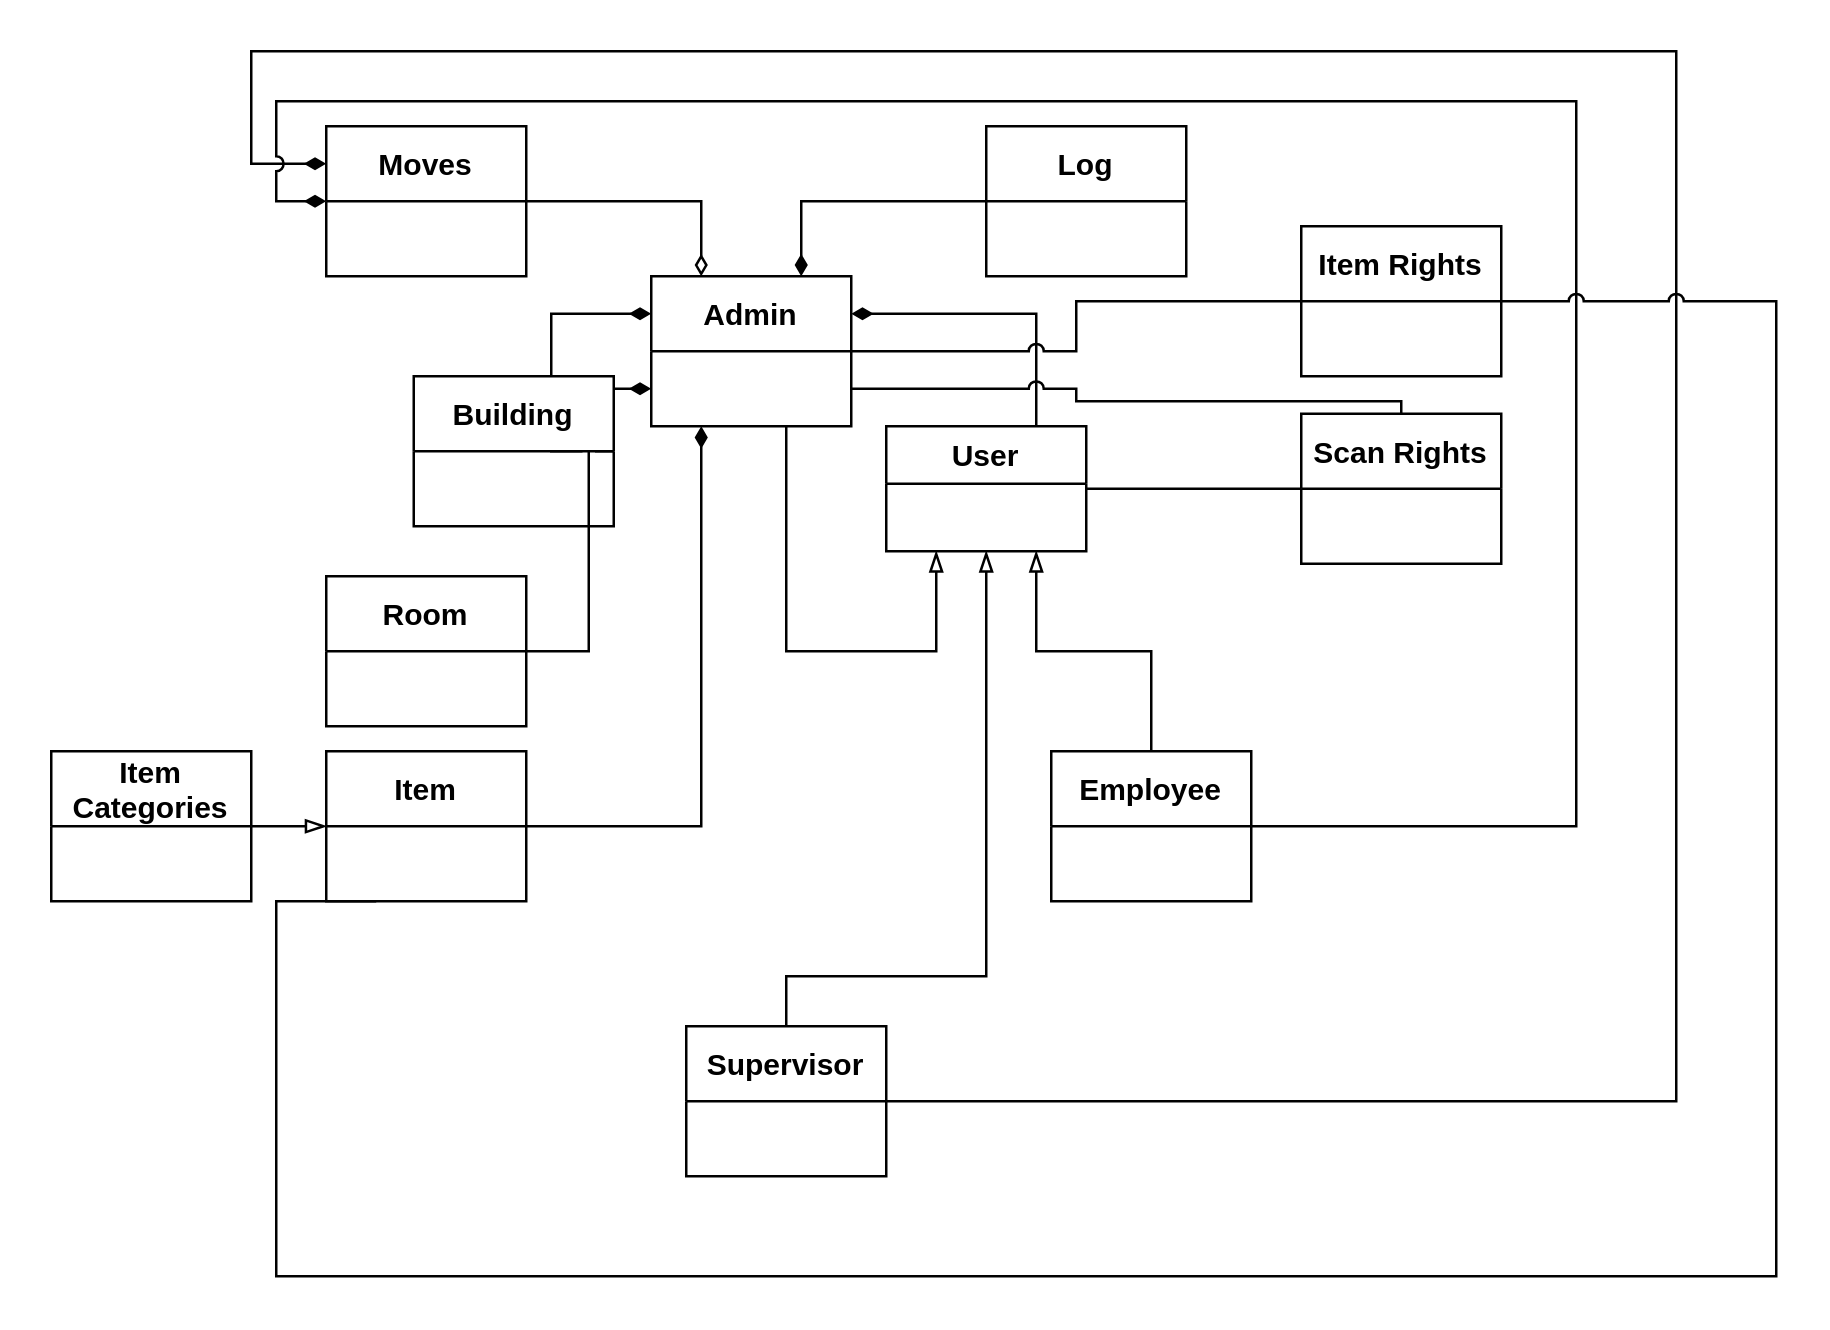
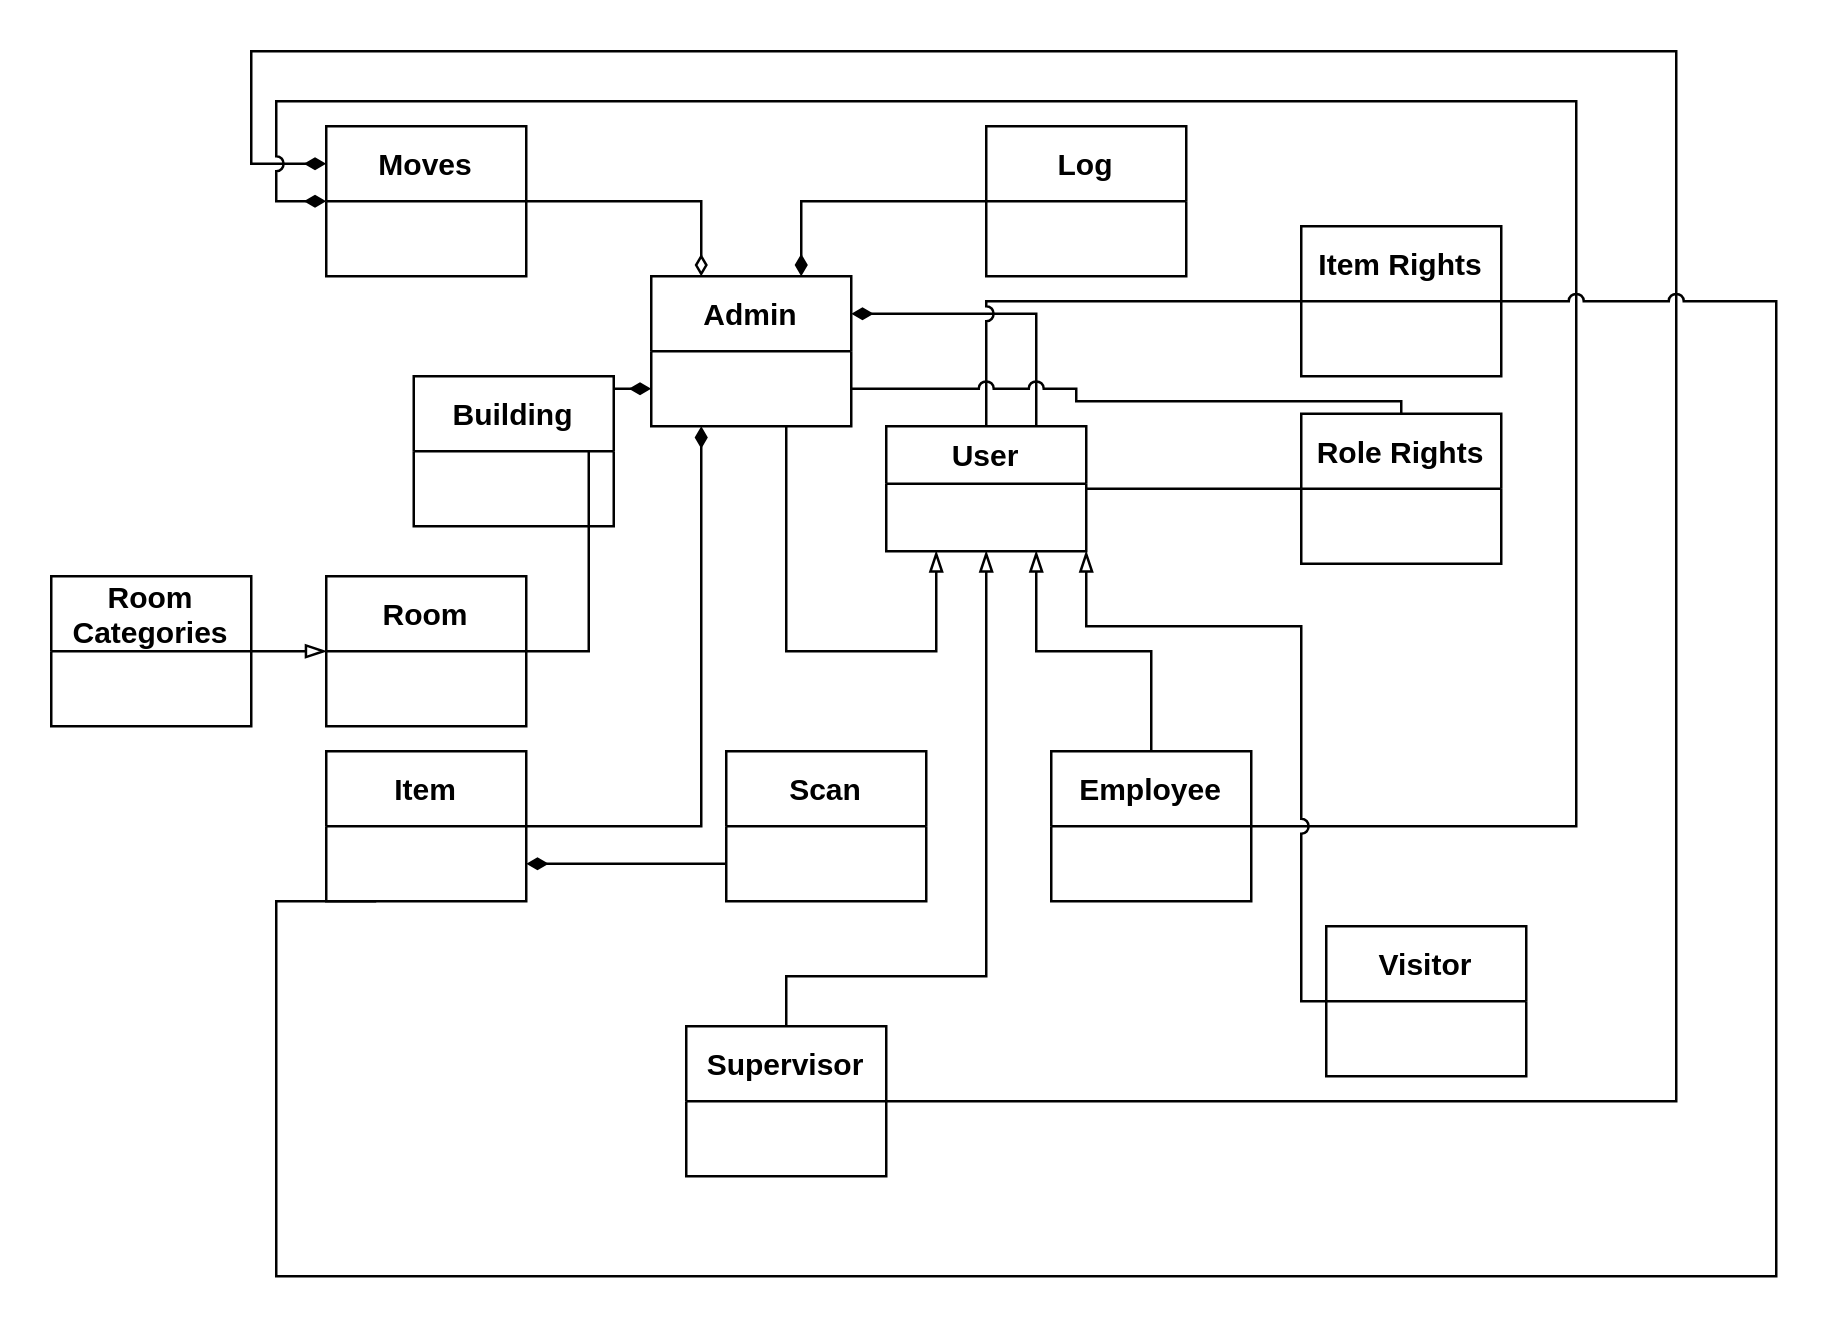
- <mxCell id="19" style="edgeStyle=orthogonalEdgeStyle;rounded=0;jumpStyle=arc;orthogonalLoop=1;jettySize=auto;html=1;exitX=1;exitY=0.5;exitDx=0;exitDy=0;entryX=0;entryY=0.25;entryDx=0;entryDy=0;endArrow=diamondThin;endFill=1;strokeColor=default;strokeWidth=1;" edge="1" parent="1" source="20" target="6"><mxGeometry relative="1" as="geometry"><Array as="points"><mxPoint x="220" y="180" /><mxPoint x="220" y="125" /></Array></mxGeometry></mxCell>
- <mxCell id="29" style="edgeStyle=orthogonalEdgeStyle;rounded=0;jumpStyle=arc;orthogonalLoop=1;jettySize=auto;html=1;entryX=1;entryY=0.5;entryDx=0;entryDy=0;endArrow=none;endFill=0;strokeColor=default;strokeWidth=1;" edge="1" parent="1" source="31" target="6"><mxGeometry relative="1" as="geometry" /></mxCell>
+ <mxCell id="29" style="edgeStyle=orthogonalEdgeStyle;rounded=0;jumpStyle=arc;orthogonalLoop=1;jettySize=auto;html=1;endArrow=none;endFill=0;strokeColor=default;strokeWidth=1;" edge="1" parent="1" source="31" target="4"><mxGeometry relative="1" as="geometry" /></mxCell>
- <mxCell id="33" value="Scan Rights" style="swimlane;startSize=30;" vertex="1" parent="1"><mxGeometry x="520" y="165" width="80" height="60" as="geometry" /></mxCell>
+ <mxCell id="33" value="Role Rights" style="swimlane;startSize=30;" vertex="1" parent="1"><mxGeometry x="520" y="165" width="80" height="60" as="geometry" /></mxCell>
+ <mxCell id="13" style="edgeStyle=orthogonalEdgeStyle;rounded=0;orthogonalLoop=1;jettySize=auto;html=1;entryX=1;entryY=1;entryDx=0;entryDy=0;endArrow=blockThin;endFill=0;strokeColor=default;strokeWidth=1;jumpStyle=arc;" edge="1" parent="1" source="14" target="4"><mxGeometry relative="1" as="geometry"><Array as="points"><mxPoint x="520" y="400" /><mxPoint x="520" y="250" /><mxPoint x="434" y="250" /></Array></mxGeometry></mxCell>
+ <mxCell id="26" value="Room &#10;Categories" style="swimlane;startSize=30;" vertex="1" parent="1"><mxGeometry x="20" y="230" width="80" height="60" as="geometry" /></mxCell>
+ <mxCell id="25" style="edgeStyle=orthogonalEdgeStyle;rounded=0;jumpStyle=arc;orthogonalLoop=1;jettySize=auto;html=1;entryX=0;entryY=0.5;entryDx=0;entryDy=0;endArrow=blockThin;endFill=0;strokeColor=default;strokeWidth=1;" edge="1" parent="1" source="26" target="18"><mxGeometry relative="1" as="geometry" /></mxCell>
- <mxCell id="28" value="Item&#10;Categories" style="swimlane;startSize=30;" vertex="1" parent="1"><mxGeometry x="20" y="300" width="80" height="60" as="geometry" /></mxCell>
- <mxCell id="27" style="edgeStyle=orthogonalEdgeStyle;rounded=0;jumpStyle=arc;orthogonalLoop=1;jettySize=auto;html=1;entryX=0;entryY=0.5;entryDx=0;entryDy=0;endArrow=blockThin;endFill=0;strokeColor=default;strokeWidth=1;" edge="1" parent="1" source="28" target="16"><mxGeometry relative="1" as="geometry" /></mxCell>
+ <mxCell id="35" value="Scan" style="swimlane;startSize=30;" vertex="1" parent="1"><mxGeometry x="290" y="300" width="80" height="60" as="geometry" /></mxCell>
+ <mxCell id="34" style="edgeStyle=orthogonalEdgeStyle;rounded=0;jumpStyle=arc;orthogonalLoop=1;jettySize=auto;html=1;entryX=1;entryY=0.75;entryDx=0;entryDy=0;endArrow=diamondThin;endFill=1;strokeColor=default;strokeWidth=1;" edge="1" parent="1" source="35" target="16"><mxGeometry relative="1" as="geometry"><Array as="points"><mxPoint x="280" y="345" /><mxPoint x="280" y="345" /></Array></mxGeometry></mxCell>
+ <mxCell id="14" value="Visitor" style="swimlane;startSize=30;" vertex="1" parent="1"><mxGeometry x="530" y="370" width="80" height="60" as="geometry" /></mxCell>
